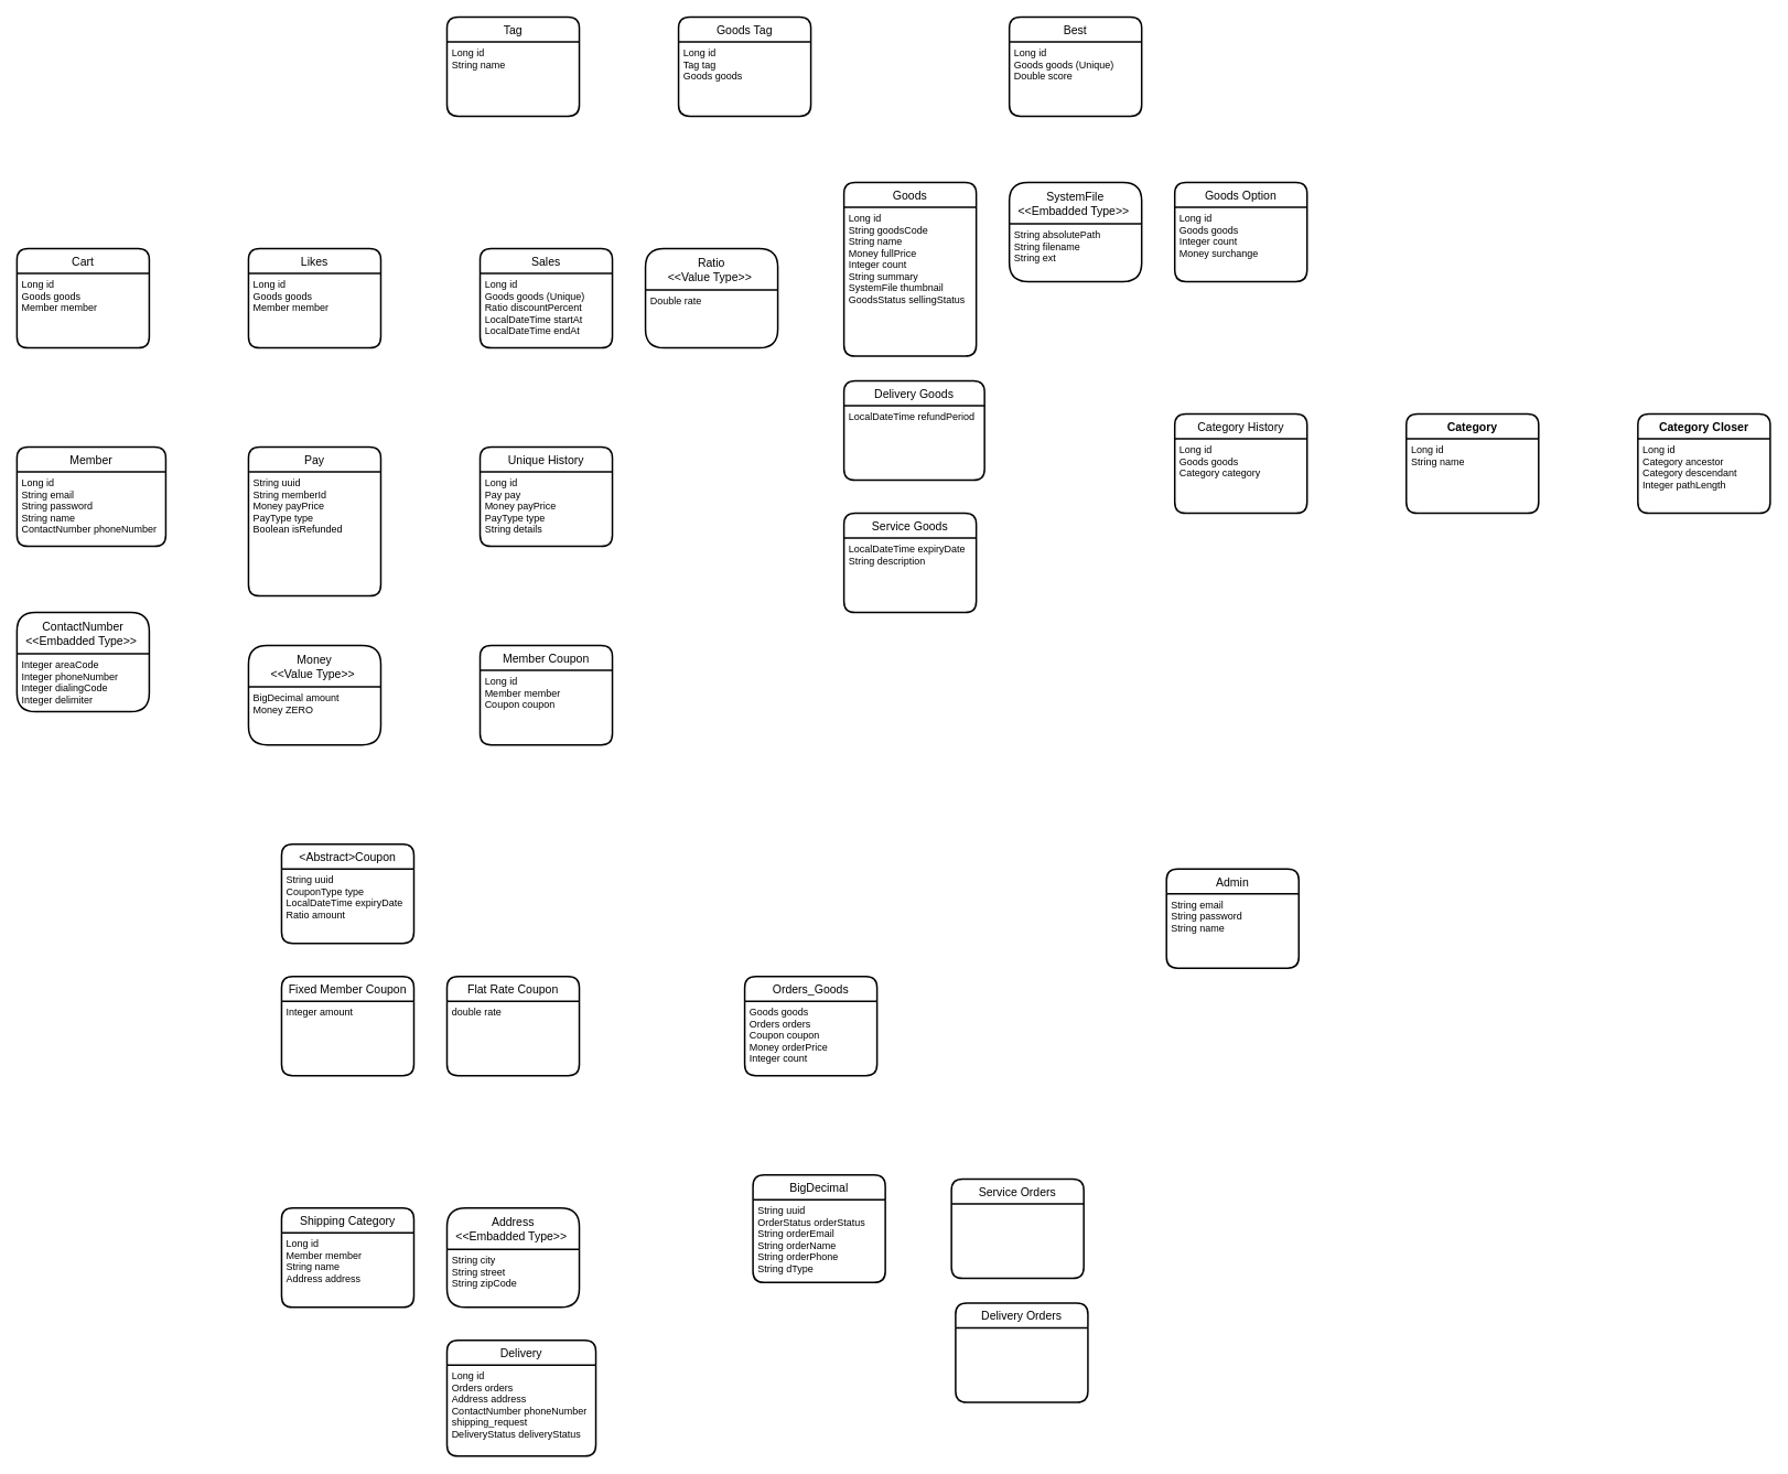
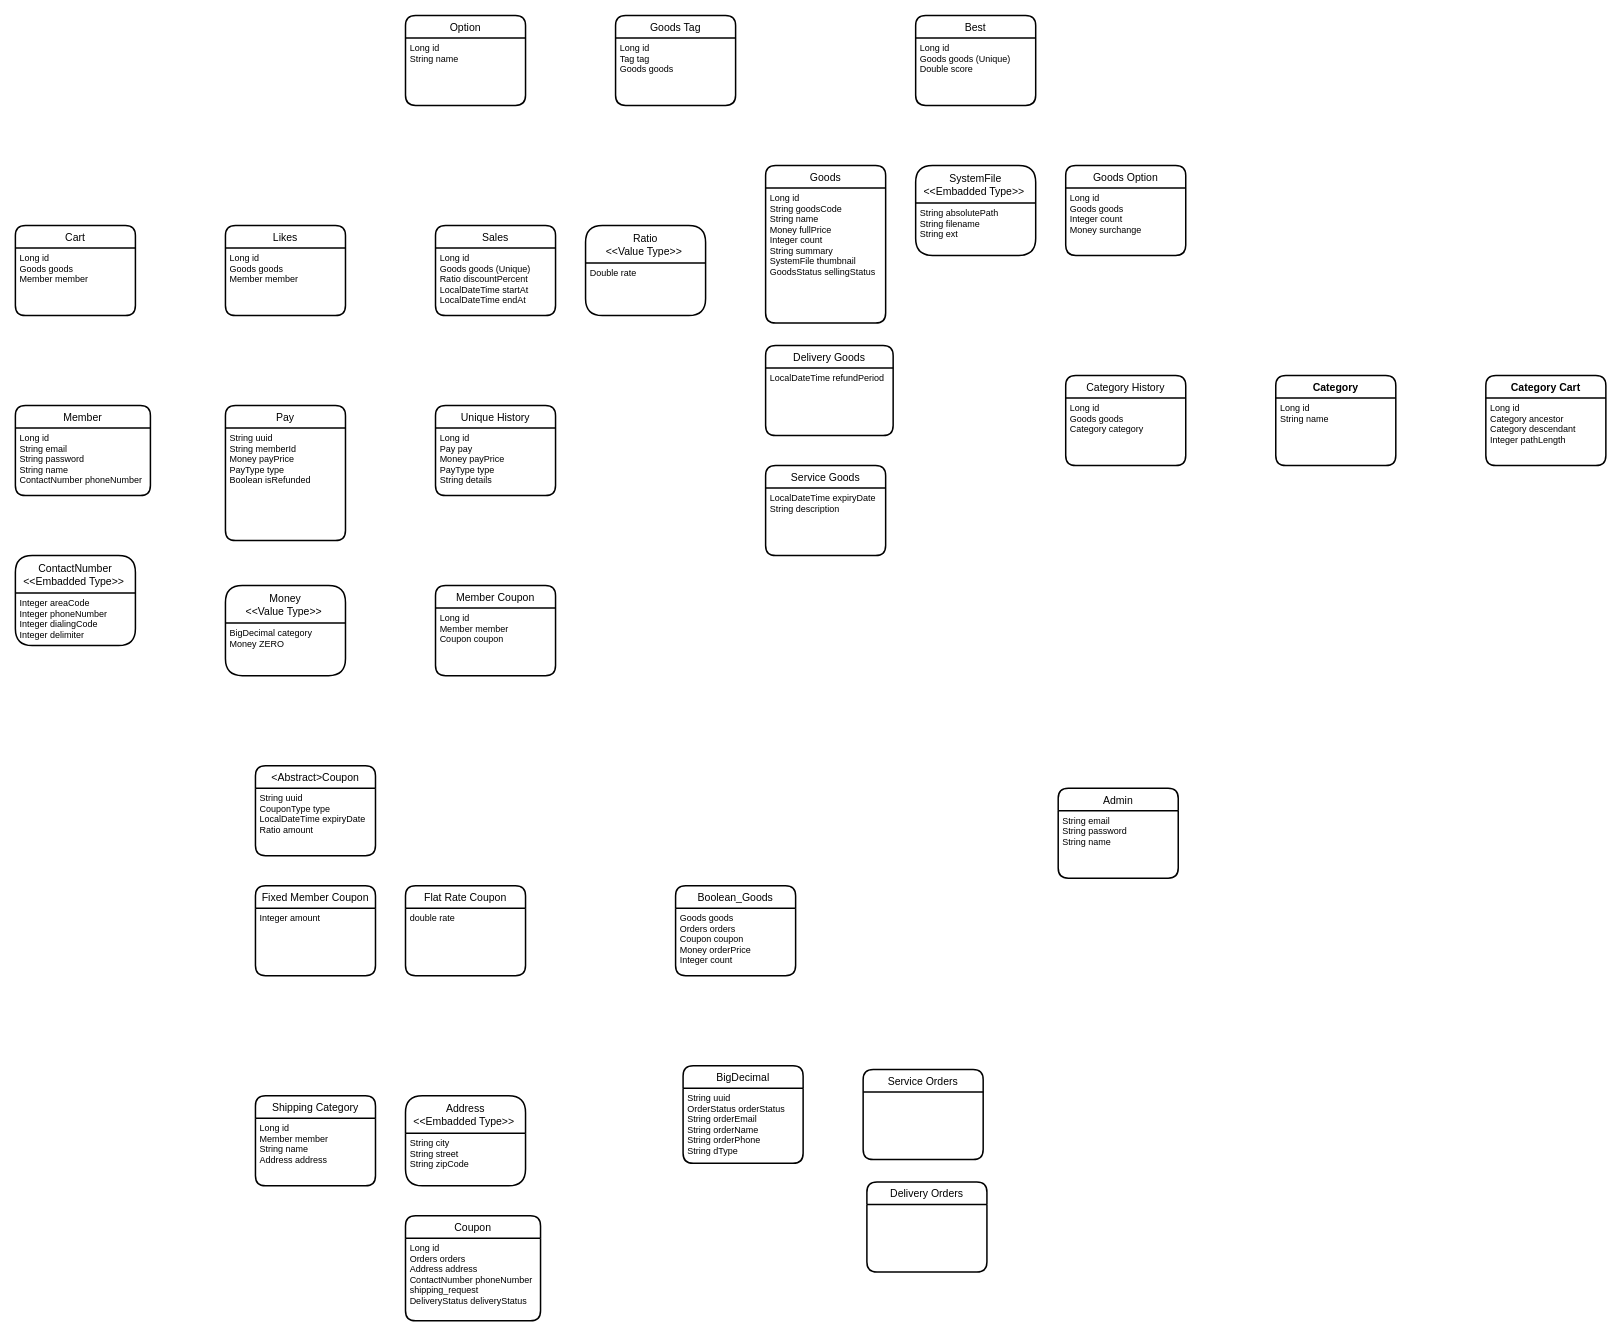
- <mxCell id="38" value="Tag" style="swimlane;childLayout=stackLayout;horizontal=1;startSize=30;horizontalStack=0;rounded=1;fontSize=14;fontStyle=0;strokeWidth=2;resizeParent=0;resizeLast=1;shadow=0;dashed=0;align=center;" vertex="1" parent="1"><mxGeometry x="540" y="20" width="160" height="120" as="geometry" /></mxCell>
+ <mxCell id="38" value="Option" style="swimlane;childLayout=stackLayout;horizontal=1;startSize=30;horizontalStack=0;rounded=1;fontSize=14;fontStyle=0;strokeWidth=2;resizeParent=0;resizeLast=1;shadow=0;dashed=0;align=center;" vertex="1" parent="1"><mxGeometry x="540" y="20" width="160" height="120" as="geometry" /></mxCell>
- <mxCell id="52" value="Category Closer" style="swimlane;childLayout=stackLayout;horizontal=1;startSize=30;horizontalStack=0;rounded=1;fontSize=14;fontStyle=1;strokeWidth=2;resizeParent=0;resizeLast=1;shadow=0;dashed=0;align=center;" vertex="1" parent="1"><mxGeometry x="1980" y="500" width="160" height="120" as="geometry" /></mxCell>
+ <mxCell id="52" value="Category Cart" style="swimlane;childLayout=stackLayout;horizontal=1;startSize=30;horizontalStack=0;rounded=1;fontSize=14;fontStyle=1;strokeWidth=2;resizeParent=0;resizeLast=1;shadow=0;dashed=0;align=center;" vertex="1" parent="1"><mxGeometry x="1980" y="500" width="160" height="120" as="geometry" /></mxCell>
- <mxCell id="57" value="BigDecimal amount&#10;Money ZERO" style="align=left;strokeColor=none;fillColor=none;spacingLeft=4;fontSize=12;verticalAlign=top;resizable=0;rotatable=0;part=1;" vertex="1" parent="56"><mxGeometry y="50" width="160" height="70" as="geometry" /></mxCell>
+ <mxCell id="57" value="BigDecimal category&#10;Money ZERO" style="align=left;strokeColor=none;fillColor=none;spacingLeft=4;fontSize=12;verticalAlign=top;resizable=0;rotatable=0;part=1;" vertex="1" parent="56"><mxGeometry y="50" width="160" height="70" as="geometry" /></mxCell>
- <mxCell id="32" value="Orders_Goods" style="swimlane;childLayout=stackLayout;horizontal=1;startSize=30;horizontalStack=0;rounded=1;fontSize=14;fontStyle=0;strokeWidth=2;resizeParent=0;resizeLast=1;shadow=0;dashed=0;align=center;" vertex="1" parent="1"><mxGeometry x="900" y="1180" width="160" height="120" as="geometry" /></mxCell>
+ <mxCell id="32" value="Boolean_Goods" style="swimlane;childLayout=stackLayout;horizontal=1;startSize=30;horizontalStack=0;rounded=1;fontSize=14;fontStyle=0;strokeWidth=2;resizeParent=0;resizeLast=1;shadow=0;dashed=0;align=center;" vertex="1" parent="1"><mxGeometry x="900" y="1180" width="160" height="120" as="geometry" /></mxCell>
- <mxCell id="26" value="Delivery" style="swimlane;childLayout=stackLayout;horizontal=1;startSize=30;horizontalStack=0;rounded=1;fontSize=14;fontStyle=0;strokeWidth=2;resizeParent=0;resizeLast=1;shadow=0;dashed=0;align=center;" vertex="1" parent="1"><mxGeometry x="540" y="1620" width="180" height="140" as="geometry" /></mxCell>
+ <mxCell id="26" value="Coupon" style="swimlane;childLayout=stackLayout;horizontal=1;startSize=30;horizontalStack=0;rounded=1;fontSize=14;fontStyle=0;strokeWidth=2;resizeParent=0;resizeLast=1;shadow=0;dashed=0;align=center;" vertex="1" parent="1"><mxGeometry x="540" y="1620" width="180" height="140" as="geometry" /></mxCell>
